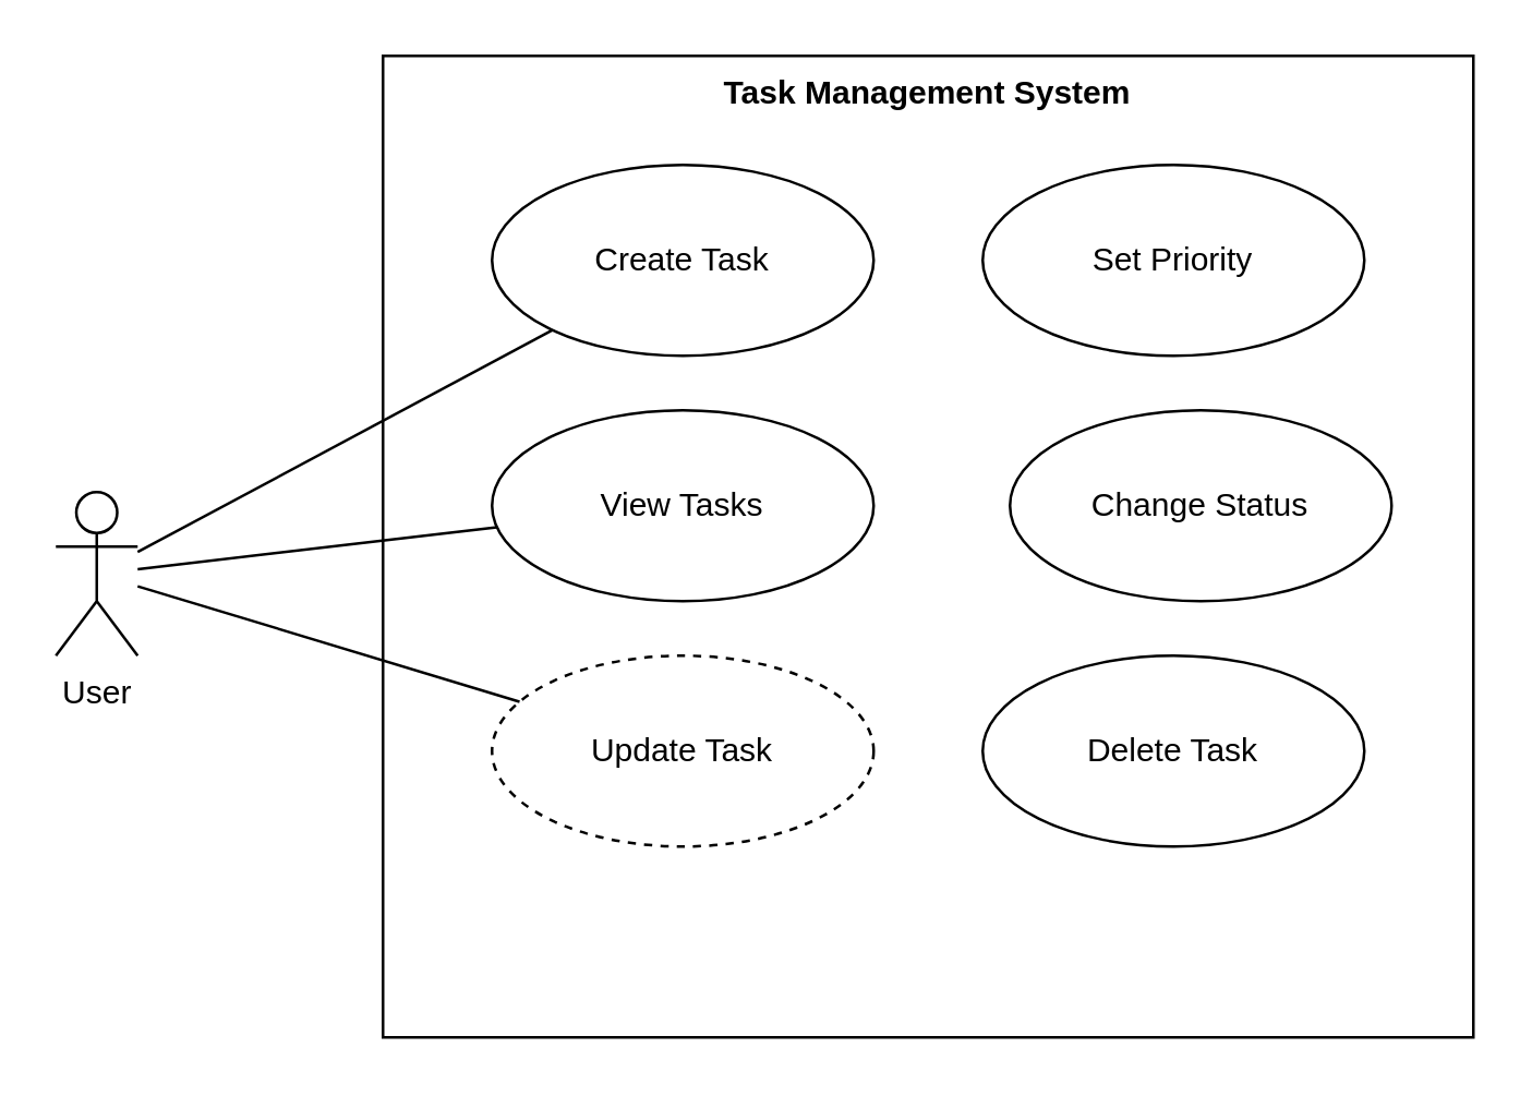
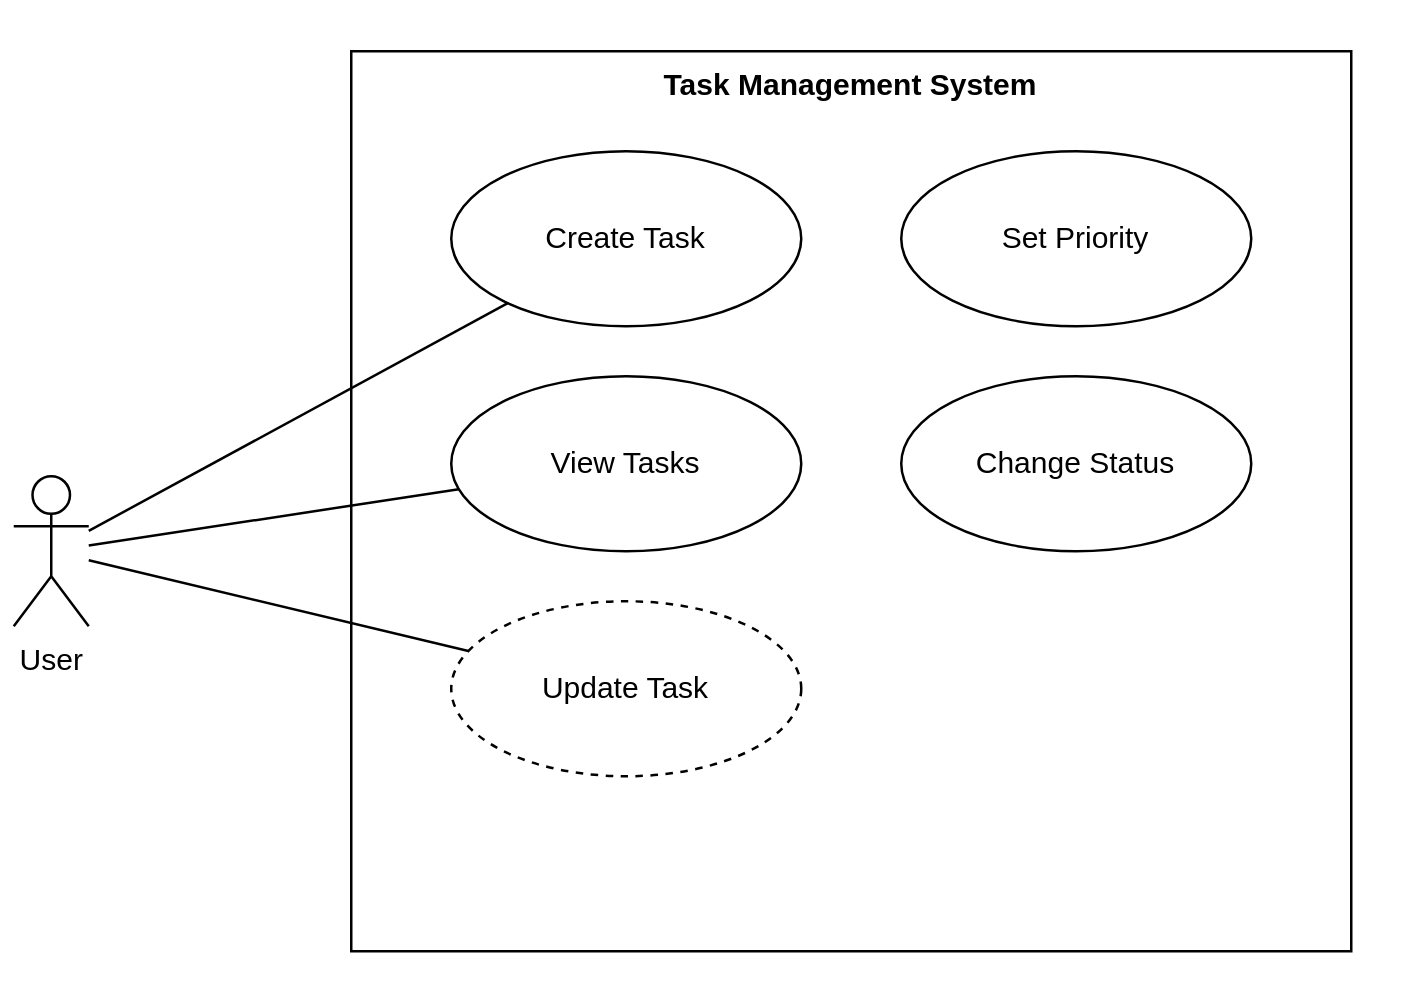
- <mxCell id="8" value="Change Status" style="ellipse;whiteSpace=wrap;html=1;" vertex="1" parent="1"><mxGeometry x="370" y="150" width="140" height="70" as="geometry" /></mxCell>
+ <mxCell id="8" value="Change Status" style="ellipse;whiteSpace=wrap;html=1;" vertex="1" parent="1"><mxGeometry x="360" y="150" width="140" height="70" as="geometry" /></mxCell>
- <mxCell id="2" value="User" style="shape=umlActor;verticalLabelPosition=bottom;verticalAlign=top;html=1;" vertex="1" parent="1"><mxGeometry x="20" y="180" width="30" height="60" as="geometry" /></mxCell>
+ <mxCell id="2" value="User" style="shape=umlActor;verticalLabelPosition=bottom;verticalAlign=top;html=1;" vertex="1" parent="1"><mxGeometry x="5" y="190" width="30" height="60" as="geometry" /></mxCell>
- <mxCell id="7" value="Delete Task" style="ellipse;whiteSpace=wrap;html=1;" vertex="1" parent="1"><mxGeometry x="360" y="240" width="140" height="70" as="geometry" /></mxCell>
